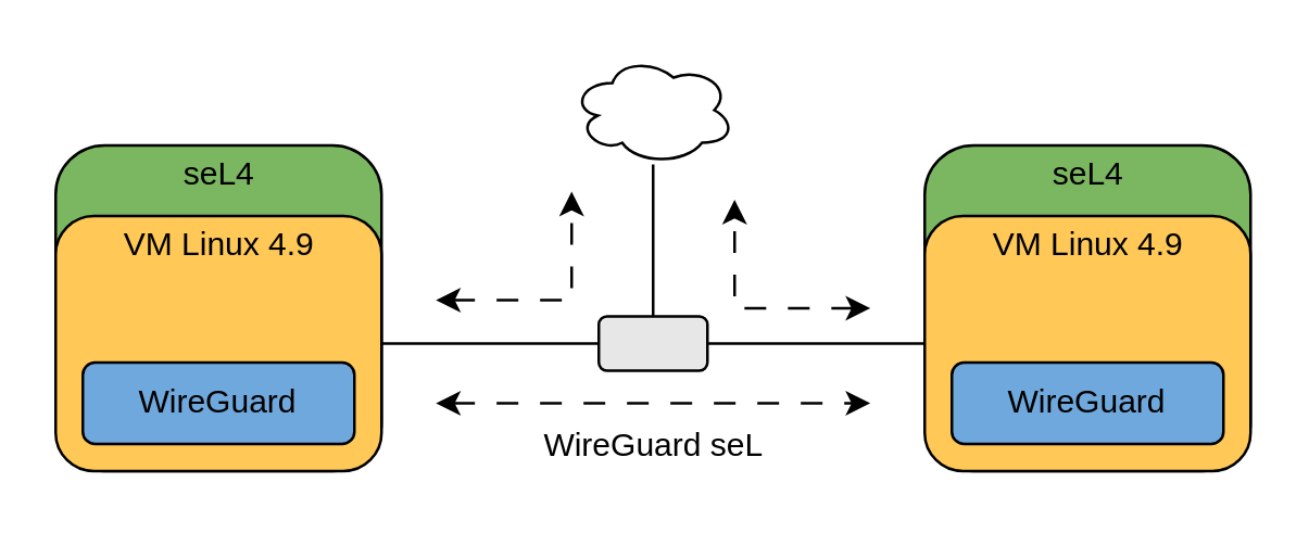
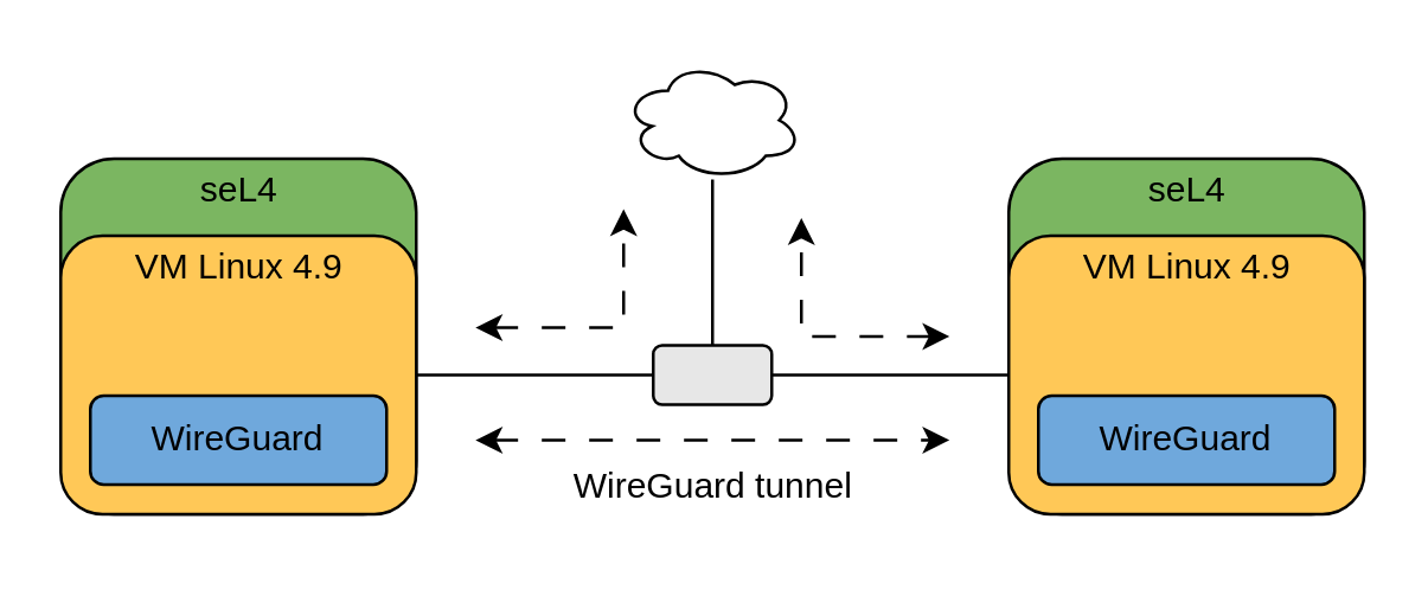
- <mxCell id="15" value="WireGuard seL" style="text;html=1;align=center;verticalAlign=middle;resizable=0;points=[];autosize=1;strokeColor=none;fillColor=none;" parent="1" vertex="1"><mxGeometry x="180" y="149" width="120" height="30" as="geometry" /></mxCell>
+ <mxCell id="15" value="WireGuard tunnel" style="text;html=1;align=center;verticalAlign=middle;resizable=0;points=[];autosize=1;strokeColor=none;fillColor=none;" parent="1" vertex="1"><mxGeometry x="180" y="149" width="120" height="30" as="geometry" /></mxCell>
